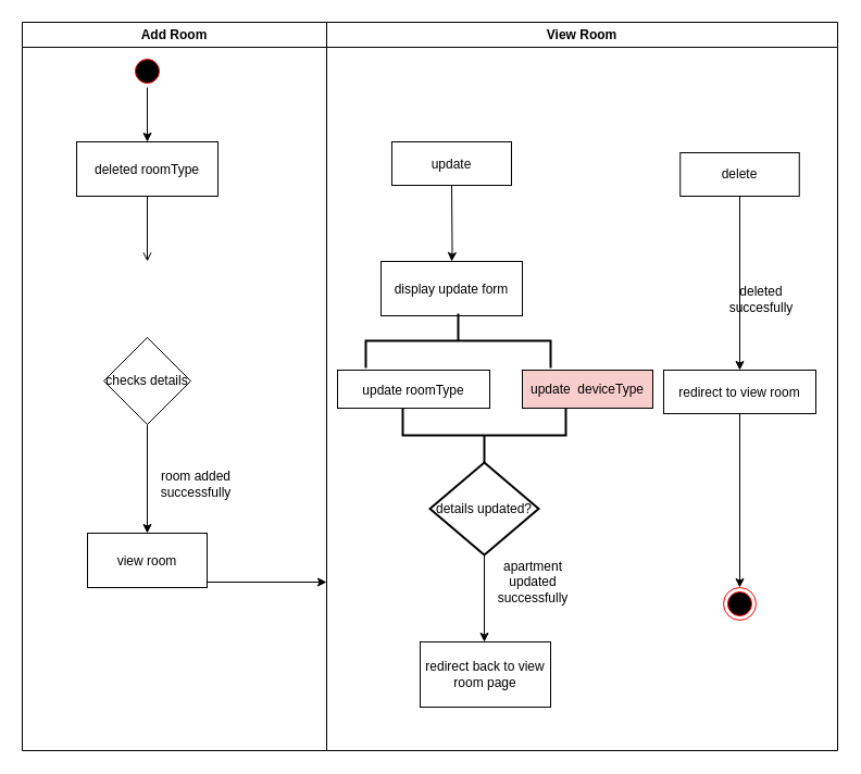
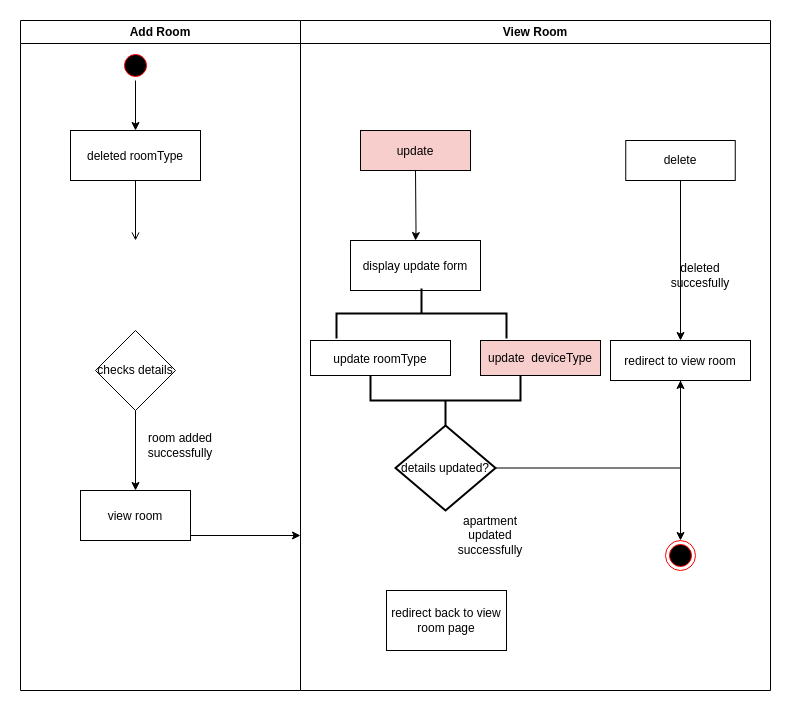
- <mxCell id="12" value="update" style="labelBackgroundColor=none;" vertex="1" parent="11"><mxGeometry x="60" y="110" width="110" height="40" as="geometry" /></mxCell>
+ <mxCell id="12" value="update" style="labelBackgroundColor=none;fillColor=#f8cecc;" vertex="1" parent="11"><mxGeometry x="60" y="110" width="110" height="40" as="geometry" /></mxCell>
- <mxCell id="7" value="checks details" style="rhombus;whiteSpace=wrap;html=1;labelBackgroundColor=none;" vertex="1" parent="2"><mxGeometry x="75" y="290" width="80" height="80" as="geometry" /></mxCell>
+ <mxCell id="7" value="checks details" style="rhombus;whiteSpace=wrap;html=1;labelBackgroundColor=none;" vertex="1" parent="2"><mxGeometry x="75" y="310" width="80" height="80" as="geometry" /></mxCell>
- <mxCell id="20" style="edgeStyle=orthogonalEdgeStyle;rounded=0;orthogonalLoop=1;jettySize=auto;html=1;entryX=0.492;entryY=0;entryDx=0;entryDy=0;entryPerimeter=0;labelBackgroundColor=none;fontColor=default;" edge="1" parent="11" source="21" target="23"><mxGeometry relative="1" as="geometry" /></mxCell>
+ <mxCell id="20" style="edgeStyle=orthogonalEdgeStyle;rounded=0;orthogonalLoop=1;jettySize=auto;html=1;labelBackgroundColor=none;fontColor=default;" edge="1" parent="11" source="21" target="15"><mxGeometry relative="1" as="geometry" /></mxCell>
